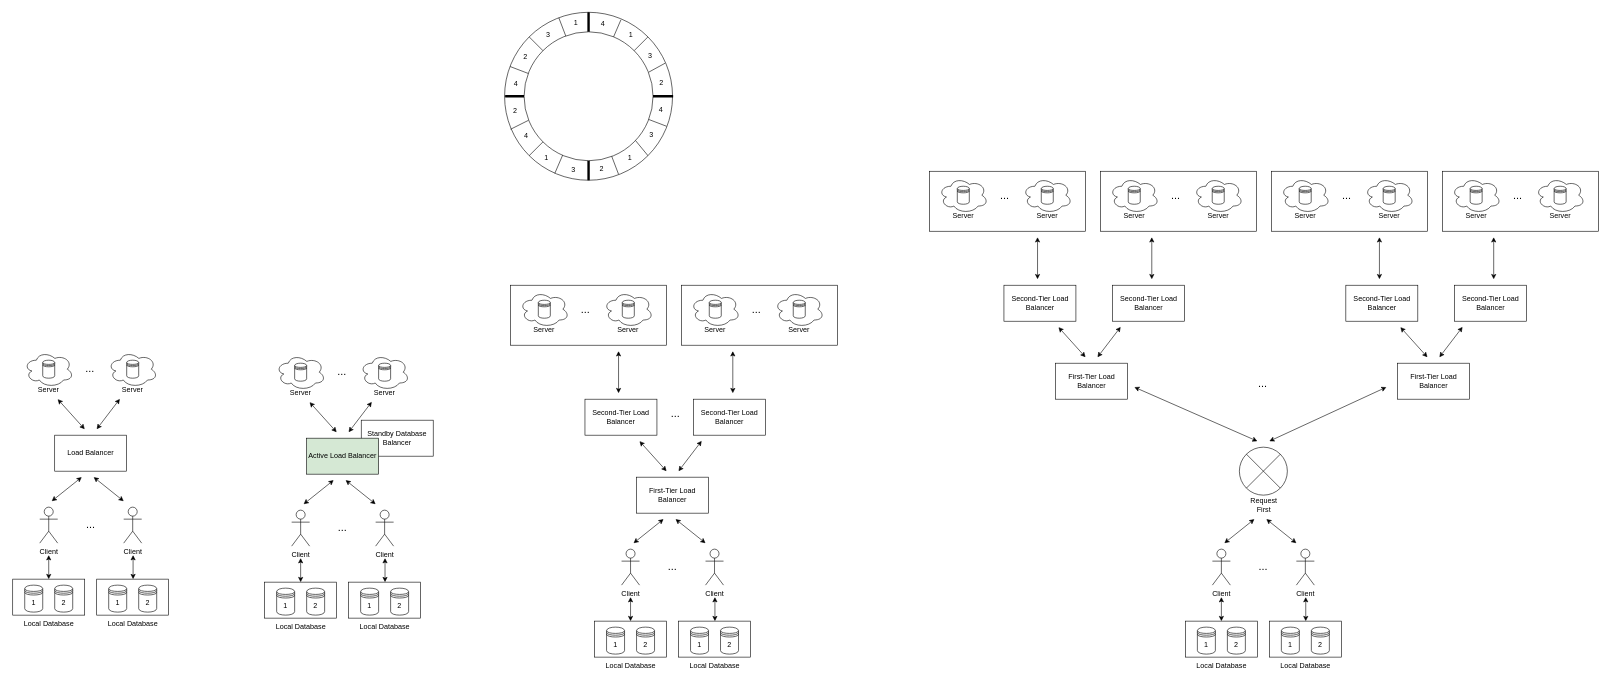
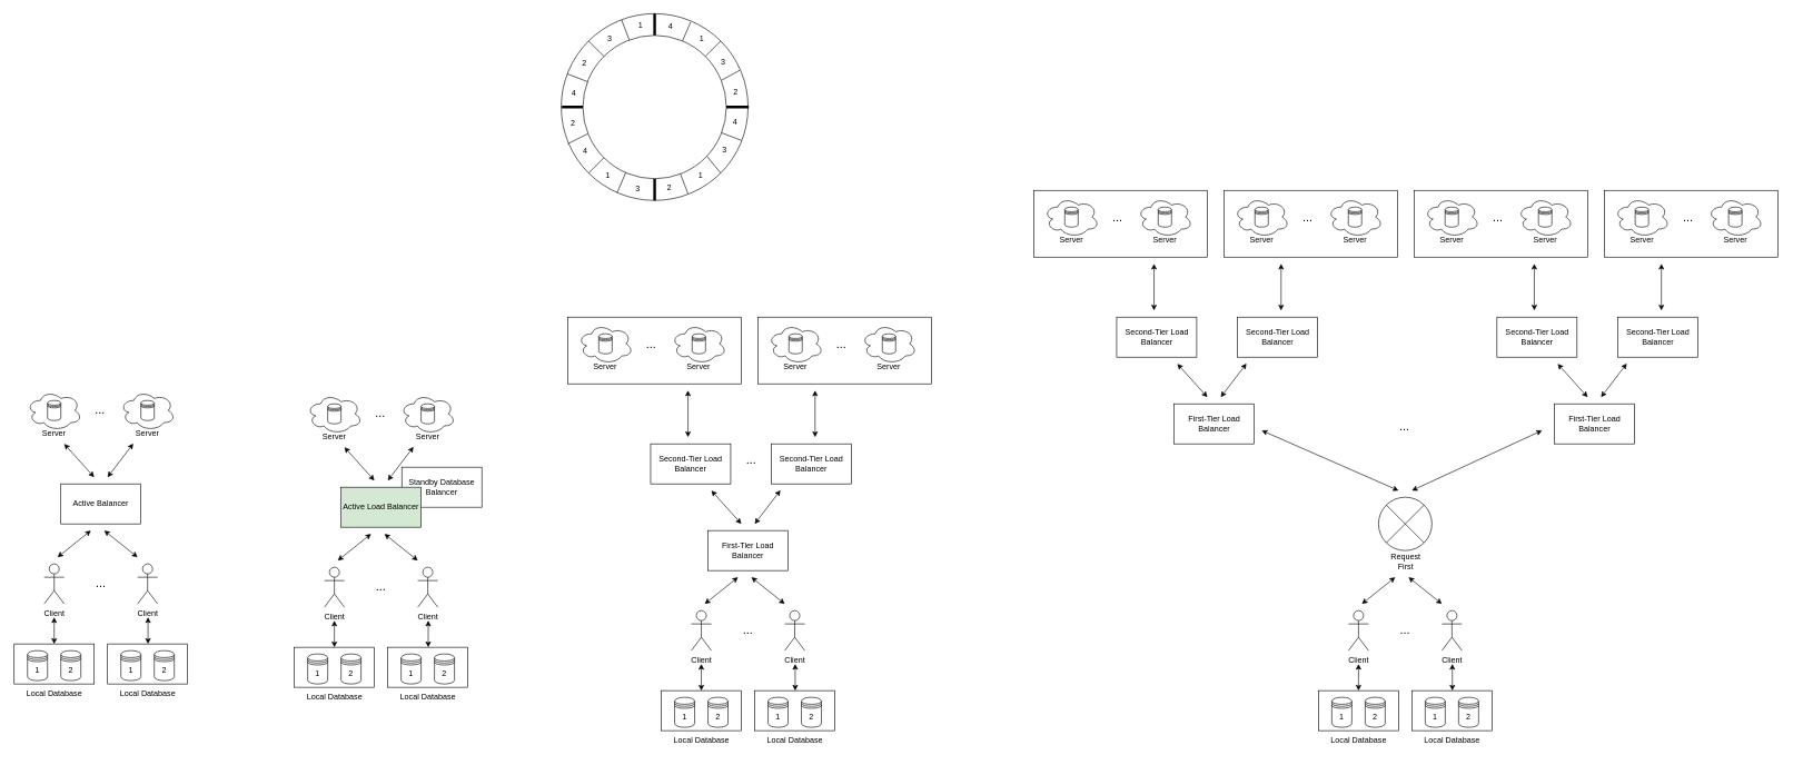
- <mxCell id="11" value="Load Balancer" style="rounded=0;whiteSpace=wrap;html=1;" parent="1" vertex="1"><mxGeometry x="90" y="725" width="120" height="60" as="geometry" /></mxCell>
+ <mxCell id="11" value="Active Balancer" style="rounded=0;whiteSpace=wrap;html=1;" parent="1" vertex="1"><mxGeometry x="90" y="725" width="120" height="60" as="geometry" /></mxCell>
